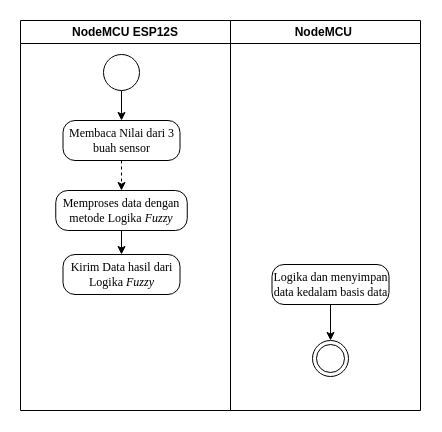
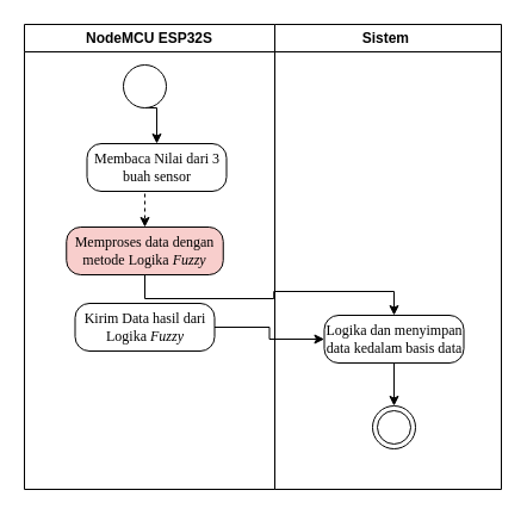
- <mxCell id="2" value="NodeMCU ESP12S" style="swimlane;whiteSpace=wrap;html=1;" parent="1" vertex="1"><mxGeometry x="20" y="20" width="210" height="390" as="geometry" /></mxCell>
+ <mxCell id="2" value="NodeMCU ESP32S" style="swimlane;whiteSpace=wrap;html=1;" parent="1" vertex="1"><mxGeometry x="20" y="20" width="210" height="390" as="geometry" /></mxCell>
- <mxCell id="8" value="NodeMCU&amp;nbsp;" style="swimlane;whiteSpace=wrap;html=1;" parent="1" vertex="1"><mxGeometry x="230" y="20" width="190" height="390" as="geometry" /></mxCell>
+ <mxCell id="8" value="Sistem&amp;nbsp;" style="swimlane;whiteSpace=wrap;html=1;" parent="1" vertex="1"><mxGeometry x="230" y="20" width="190" height="390" as="geometry" /></mxCell>
- <mxCell id="6" value="&lt;font style=&quot;font-size: 12px;&quot; face=&quot;Times New Roman&quot;&gt;Membaca Nilai dari 3 buah sensor&lt;/font&gt;" style="rounded=1;whiteSpace=wrap;html=1;arcSize=30;" parent="2" vertex="1"><mxGeometry x="42.5" y="100" width="117" height="40" as="geometry" /></mxCell>
+ <mxCell id="6" value="&lt;font style=&quot;font-size: 12px;&quot; face=&quot;Times New Roman&quot;&gt;Membaca Nilai dari 3 buah sensor&lt;/font&gt;" style="rounded=1;whiteSpace=wrap;html=1;arcSize=30;" parent="2" vertex="1"><mxGeometry x="52.5" y="100" width="117" height="40" as="geometry" /></mxCell>
- <mxCell id="7" value="&lt;font face=&quot;Times New Roman&quot;&gt;Memproses data dengan metode Logika &lt;i&gt;Fuzzy&lt;/i&gt;&lt;/font&gt;" style="rounded=1;whiteSpace=wrap;html=1;arcSize=30;" parent="2" vertex="1"><mxGeometry x="35.25" y="170" width="131.5" height="40" as="geometry" /></mxCell>
+ <mxCell id="7" value="&lt;font face=&quot;Times New Roman&quot;&gt;Memproses data dengan metode Logika &lt;i&gt;Fuzzy&lt;/i&gt;&lt;/font&gt;" style="rounded=1;whiteSpace=wrap;html=1;arcSize=30;fillColor=#f8cecc;" parent="2" vertex="1"><mxGeometry x="35.25" y="170" width="131.5" height="40" as="geometry" /></mxCell>
- <mxCell id="14" style="edgeStyle=orthogonalEdgeStyle;rounded=0;orthogonalLoop=1;jettySize=auto;html=1;exitX=0.5;exitY=1;exitDx=0;exitDy=0;" edge="1" parent="1" source="7" target="11"><mxGeometry relative="1" as="geometry" /></mxCell>
+ <mxCell id="14" style="edgeStyle=orthogonalEdgeStyle;rounded=0;orthogonalLoop=1;jettySize=auto;html=1;exitX=0.5;exitY=1;exitDx=0;exitDy=0;" edge="1" parent="1" source="7" target="13"><mxGeometry relative="1" as="geometry" /></mxCell>
+ <mxCell id="10" style="edgeStyle=orthogonalEdgeStyle;rounded=0;orthogonalLoop=1;jettySize=auto;html=1;exitX=1;exitY=0.5;exitDx=0;exitDy=0;" parent="1" source="11" target="13" edge="1"><mxGeometry relative="1" as="geometry" /></mxCell>
